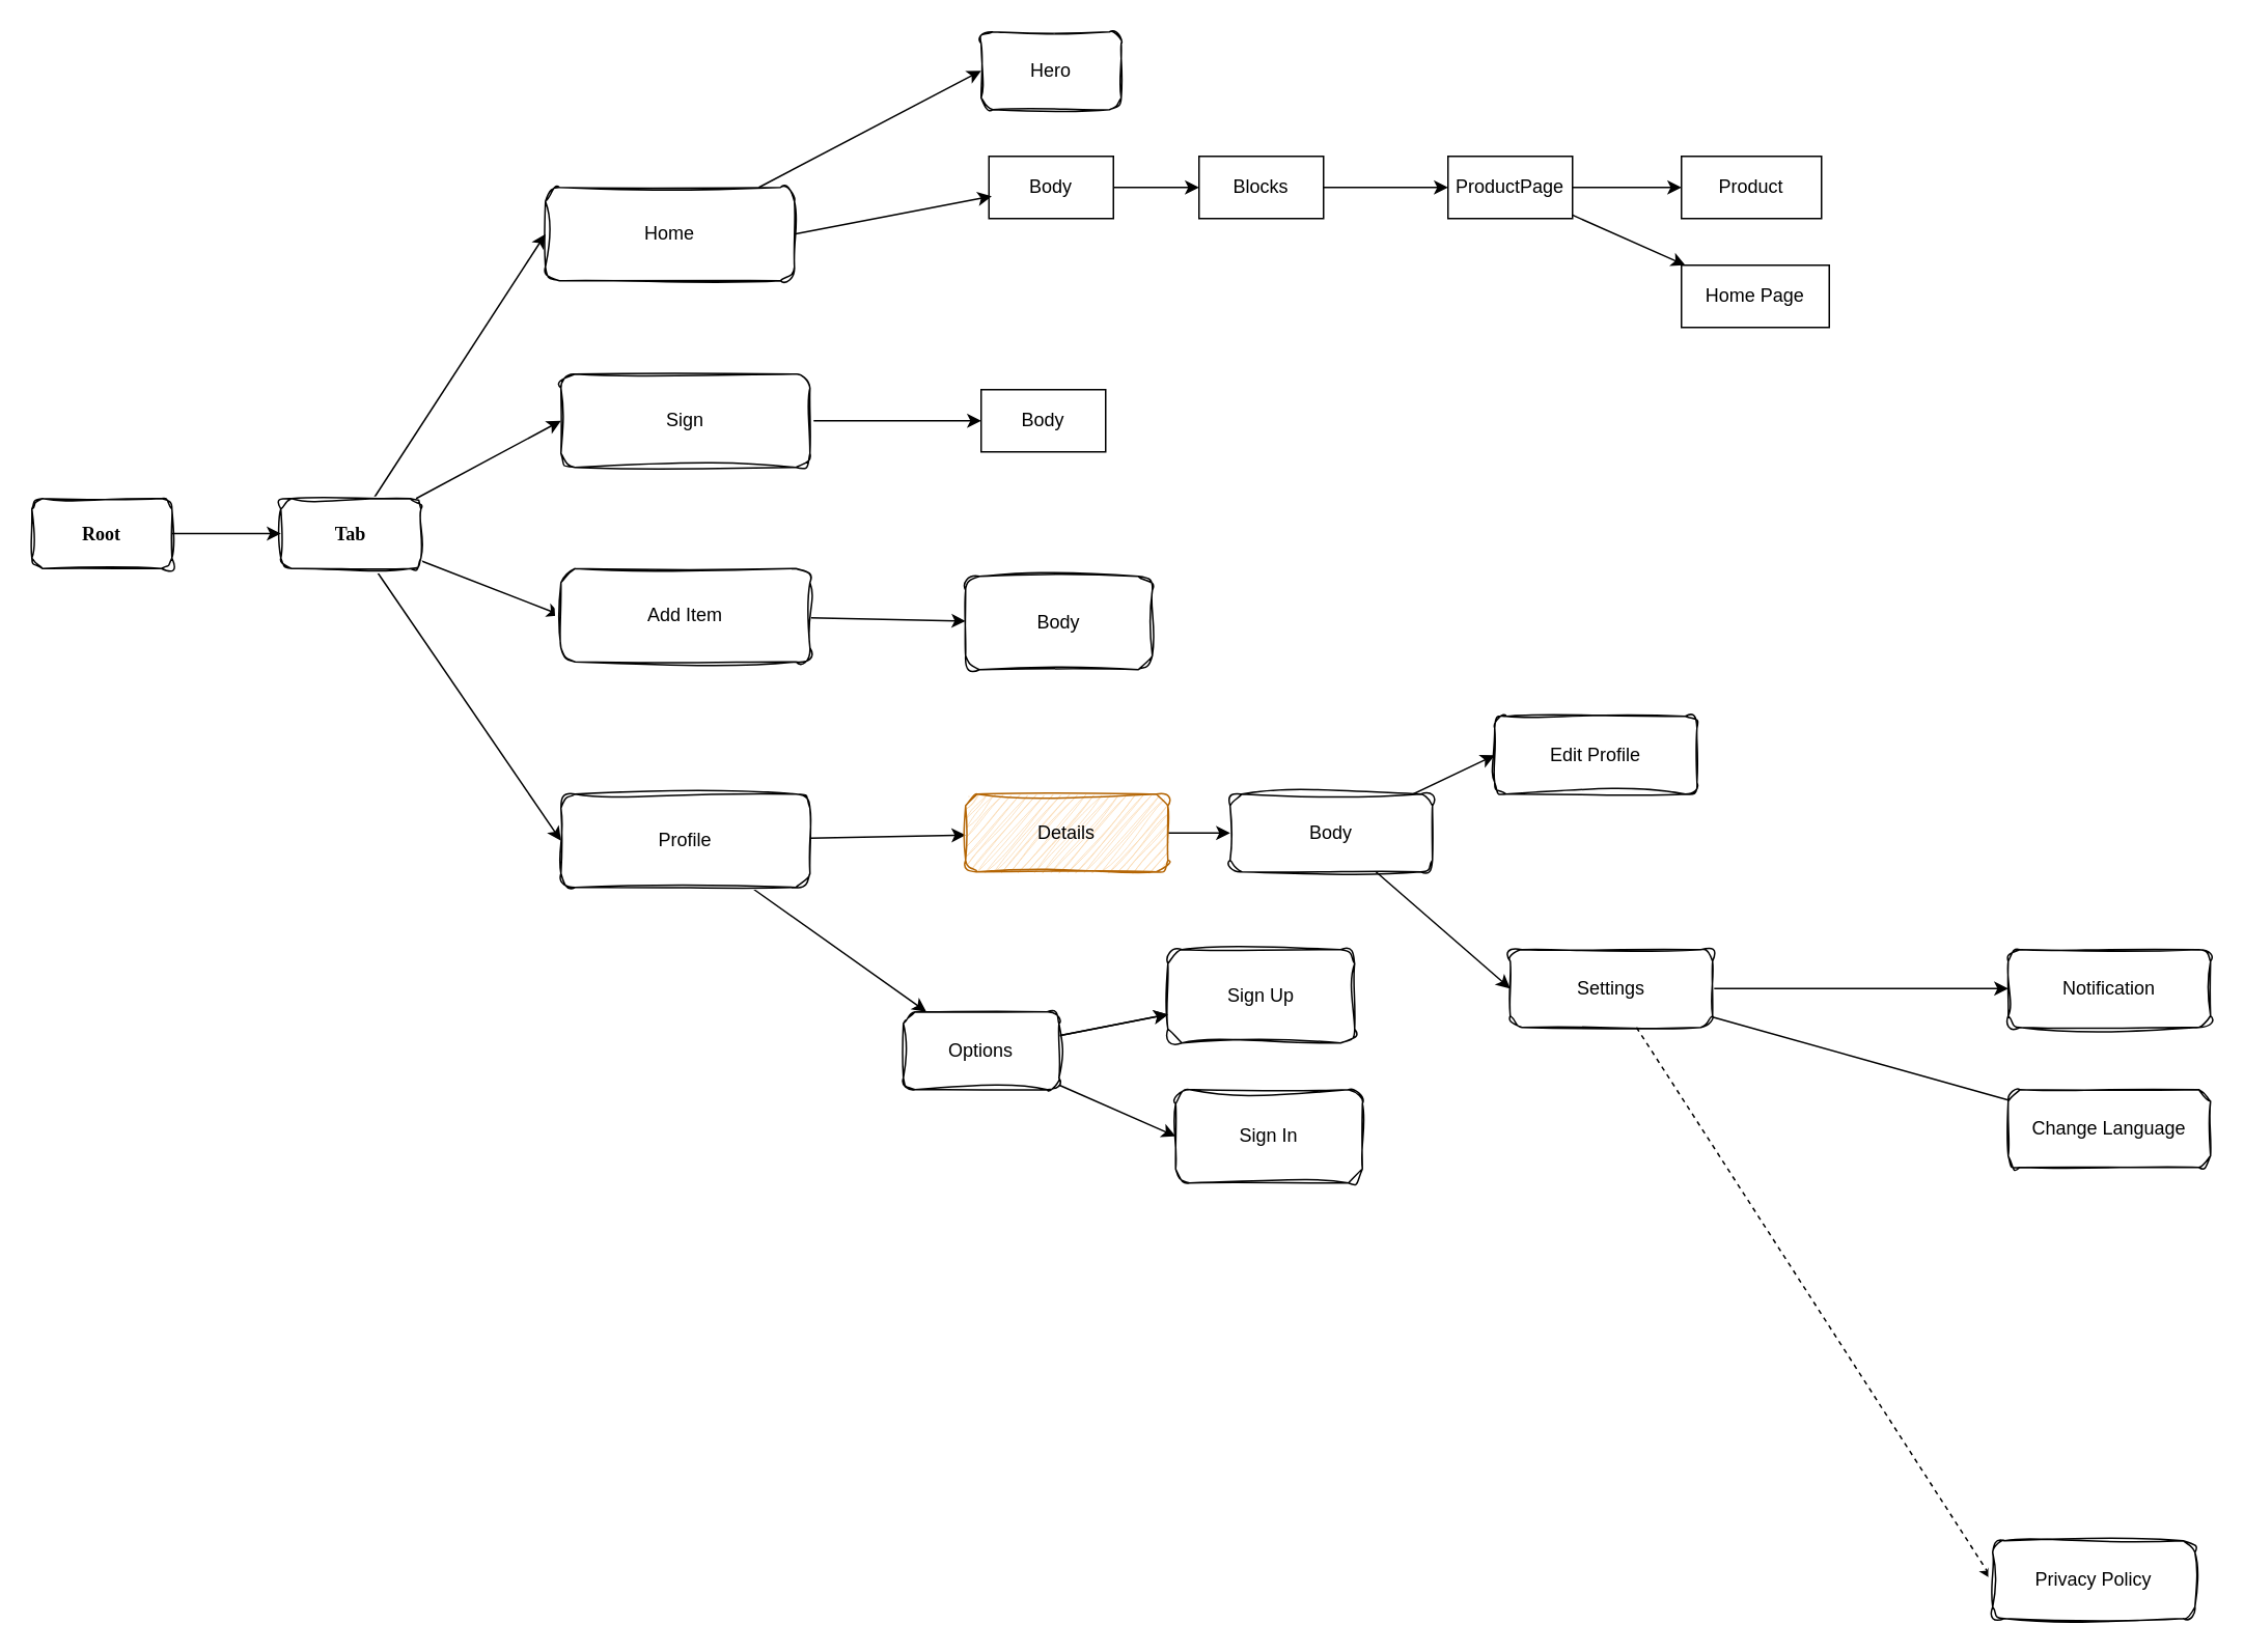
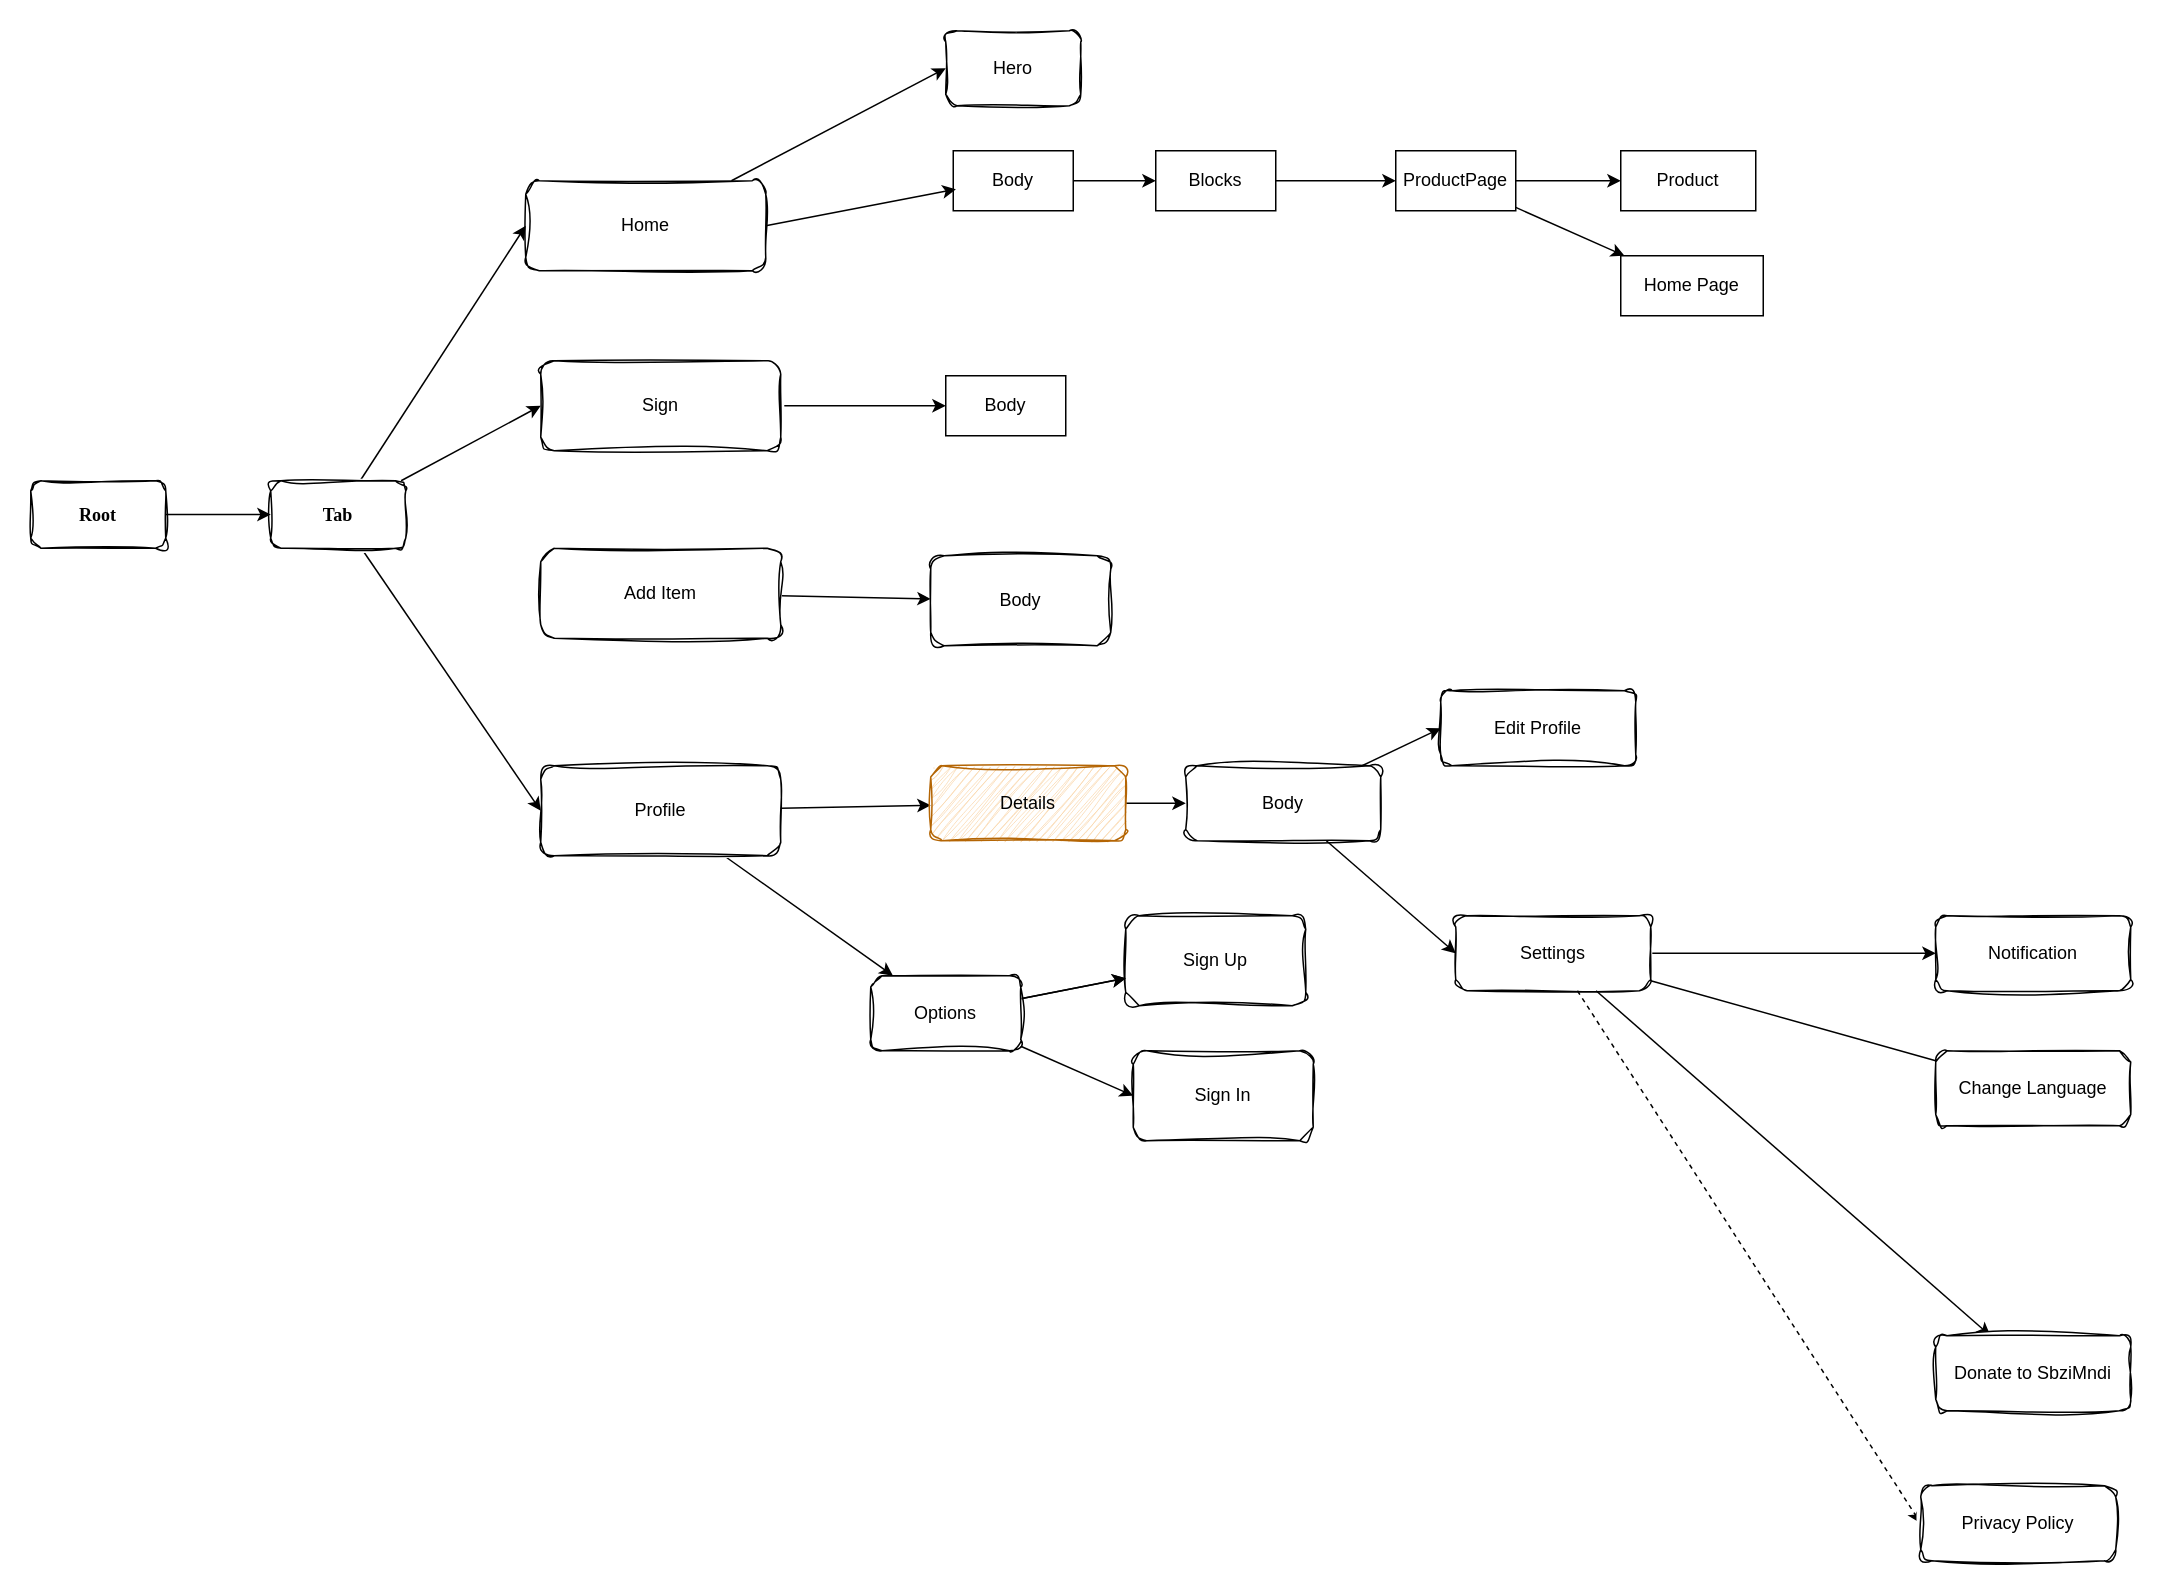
- <mxCell id="3" style="edgeStyle=none;html=1;entryX=0;entryY=0.5;entryDx=0;entryDy=0;" parent="1" source="6" target="12" edge="1"><mxGeometry relative="1" as="geometry" /></mxCell>
+ <mxCell id="38" style="edgeStyle=none;html=1;" parent="1" source="40" target="43" edge="1"><mxGeometry relative="1" as="geometry" /></mxCell>
+ <mxCell id="43" value="Donate to SbziMndi" style="whiteSpace=wrap;html=1;sketch=1;curveFitting=1;jiggle=2;rounded=1;" parent="1" vertex="1"><mxGeometry x="1290" y="890" width="130" height="50" as="geometry" /></mxCell>
